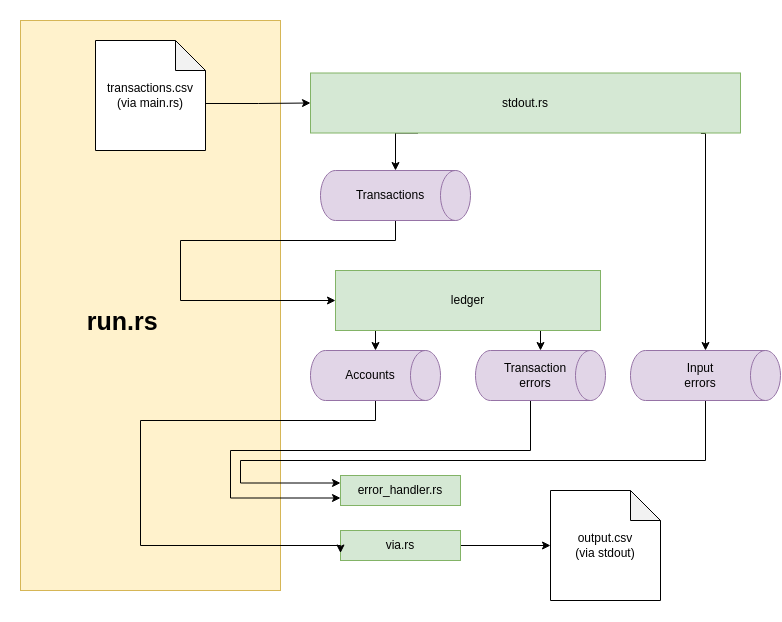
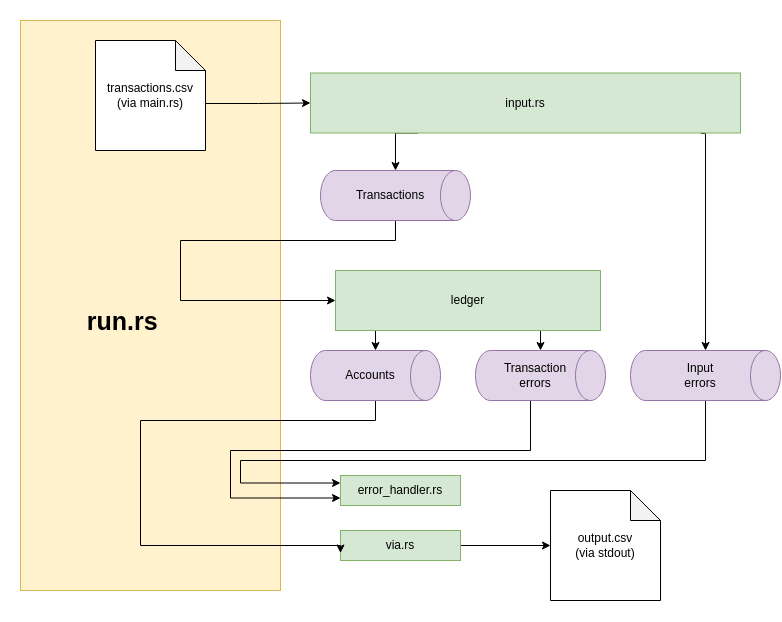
- <mxCell id="9" value="stdout.rs" style="rounded=0;whiteSpace=wrap;html=1;fillColor=#d5e8d4;strokeColor=#82b366;" vertex="1" parent="1"><mxGeometry x="310" y="72.5" width="430" height="60" as="geometry" /></mxCell>
+ <mxCell id="9" value="input.rs" style="rounded=0;whiteSpace=wrap;html=1;fillColor=#d5e8d4;strokeColor=#82b366;" vertex="1" parent="1"><mxGeometry x="310" y="72.5" width="430" height="60" as="geometry" /></mxCell>
